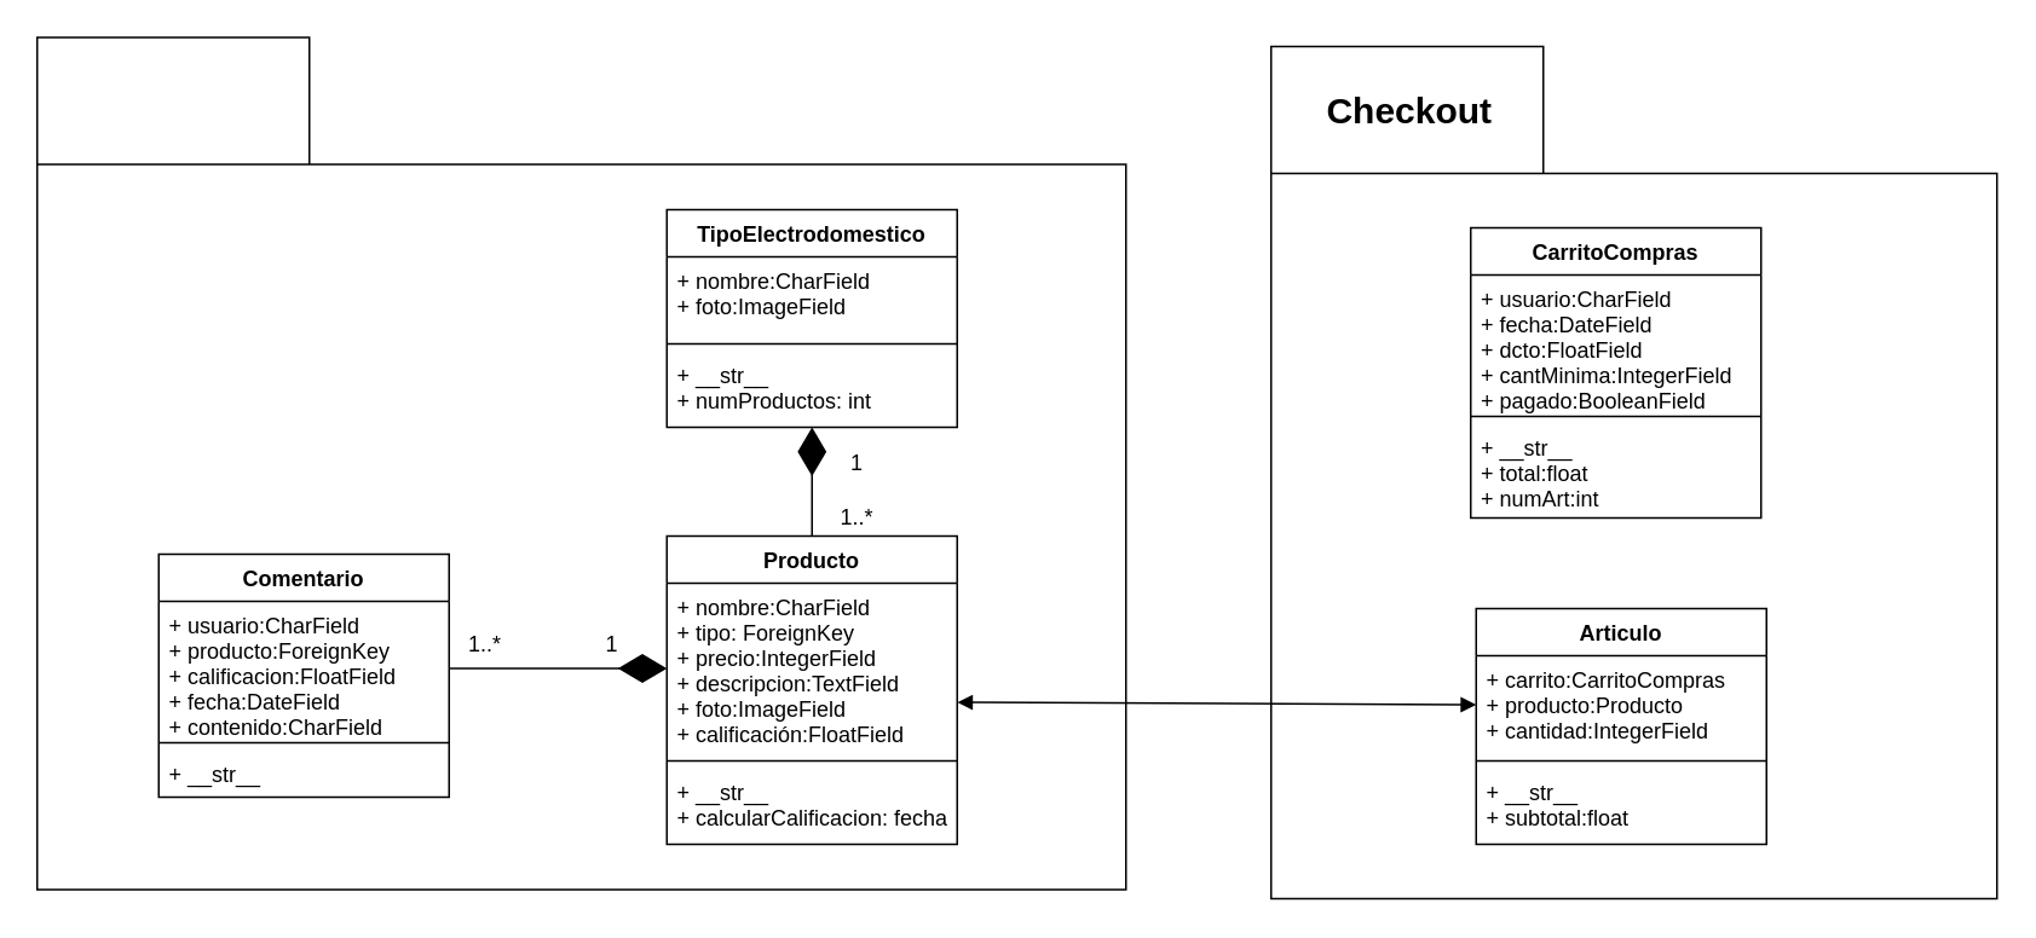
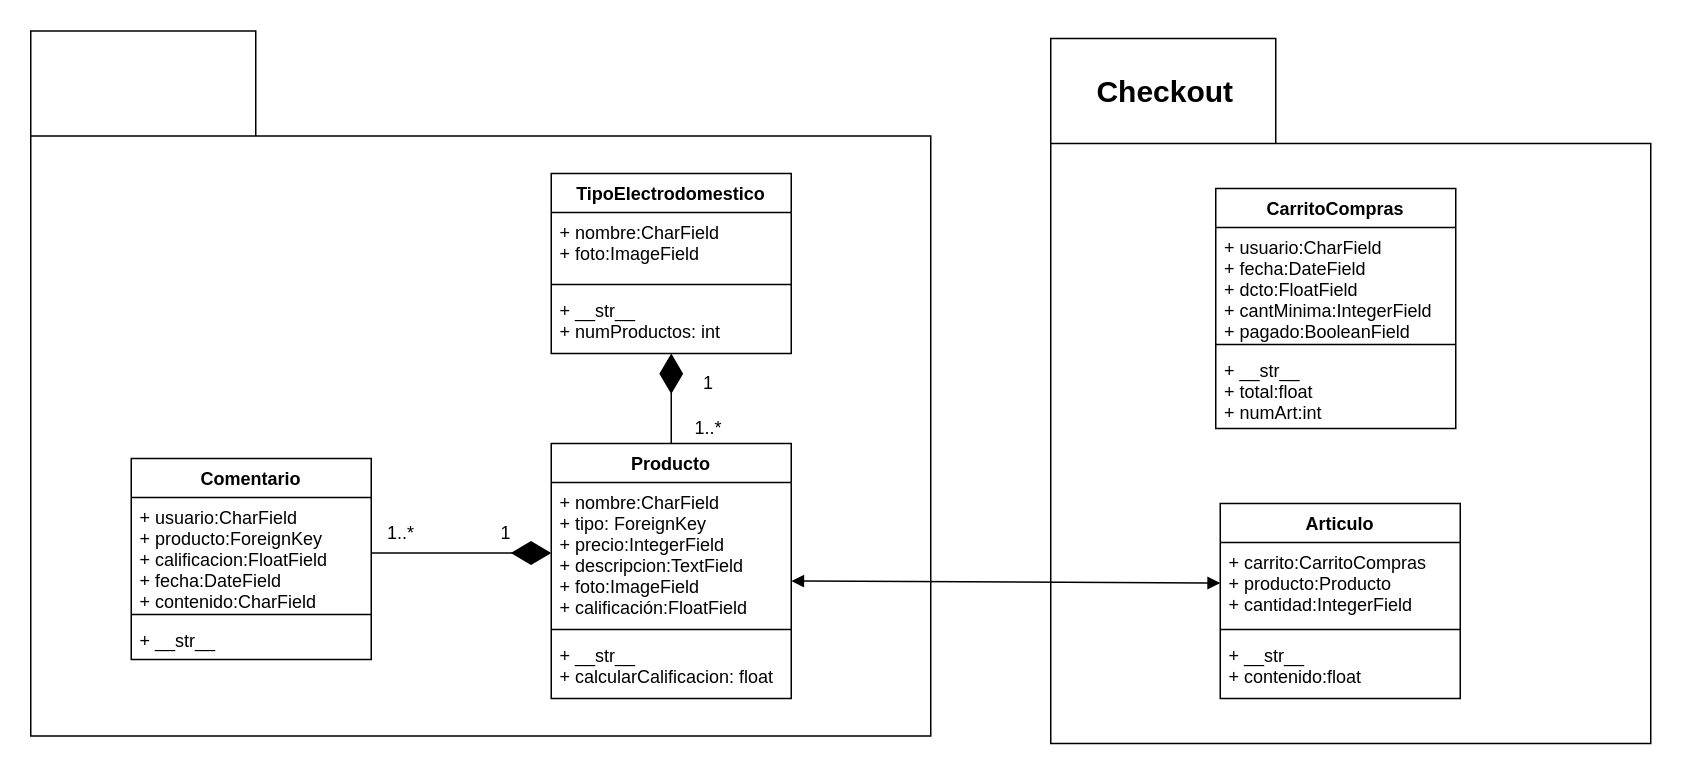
- <mxCell id="10" value="+ __str__&#10;+ calcularCalificacion: fecha&#10;" style="text;strokeColor=none;fillColor=none;align=left;verticalAlign=top;spacingLeft=4;spacingRight=4;overflow=hidden;rotatable=0;points=[[0,0.5],[1,0.5]];portConstraint=eastwest;" parent="7" vertex="1"><mxGeometry y="128" width="160" height="42" as="geometry" /></mxCell>
+ <mxCell id="10" value="+ __str__&#10;+ calcularCalificacion: float&#10;" style="text;strokeColor=none;fillColor=none;align=left;verticalAlign=top;spacingLeft=4;spacingRight=4;overflow=hidden;rotatable=0;points=[[0,0.5],[1,0.5]];portConstraint=eastwest;" parent="7" vertex="1"><mxGeometry y="128" width="160" height="42" as="geometry" /></mxCell>
- <mxCell id="30" value="+ __str__&#10;+ subtotal:float&#10;" style="text;strokeColor=none;fillColor=none;align=left;verticalAlign=top;spacingLeft=4;spacingRight=4;overflow=hidden;rotatable=0;points=[[0,0.5],[1,0.5]];portConstraint=eastwest;" parent="27" vertex="1"><mxGeometry y="88" width="160" height="42" as="geometry" /></mxCell>
+ <mxCell id="30" value="+ __str__&#10;+ contenido:float&#10;" style="text;strokeColor=none;fillColor=none;align=left;verticalAlign=top;spacingLeft=4;spacingRight=4;overflow=hidden;rotatable=0;points=[[0,0.5],[1,0.5]];portConstraint=eastwest;" parent="27" vertex="1"><mxGeometry y="88" width="160" height="42" as="geometry" /></mxCell>
